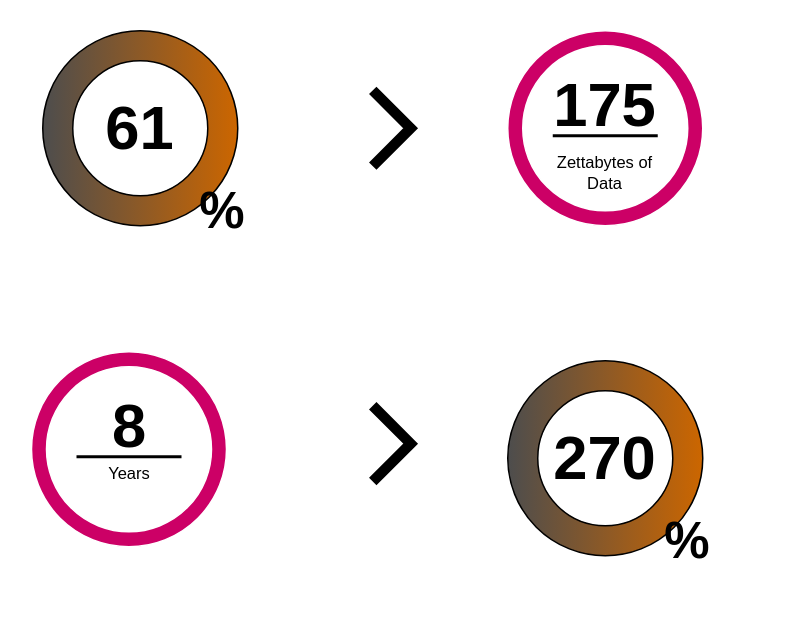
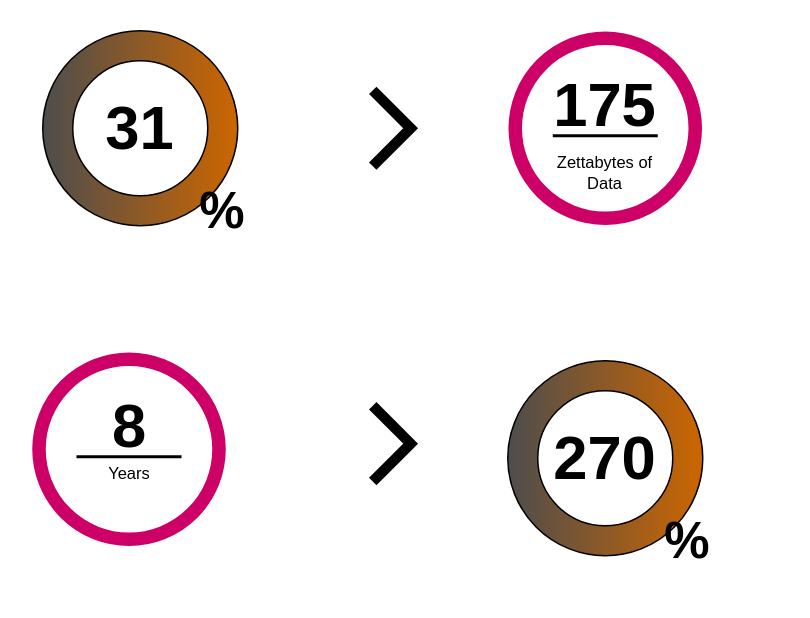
- <mxCell id="21" value="61" style="text;html=1;strokeColor=none;fillColor=none;align=center;verticalAlign=middle;whiteSpace=wrap;rounded=0;fontSize=41;fontStyle=1" vertex="1" parent="18"><mxGeometry x="5" y="35" width="120" height="60" as="geometry" /></mxCell>
+ <mxCell id="21" value="31" style="text;html=1;strokeColor=none;fillColor=none;align=center;verticalAlign=middle;whiteSpace=wrap;rounded=0;fontSize=41;fontStyle=1" vertex="1" parent="18"><mxGeometry x="5" y="35" width="120" height="60" as="geometry" /></mxCell>
